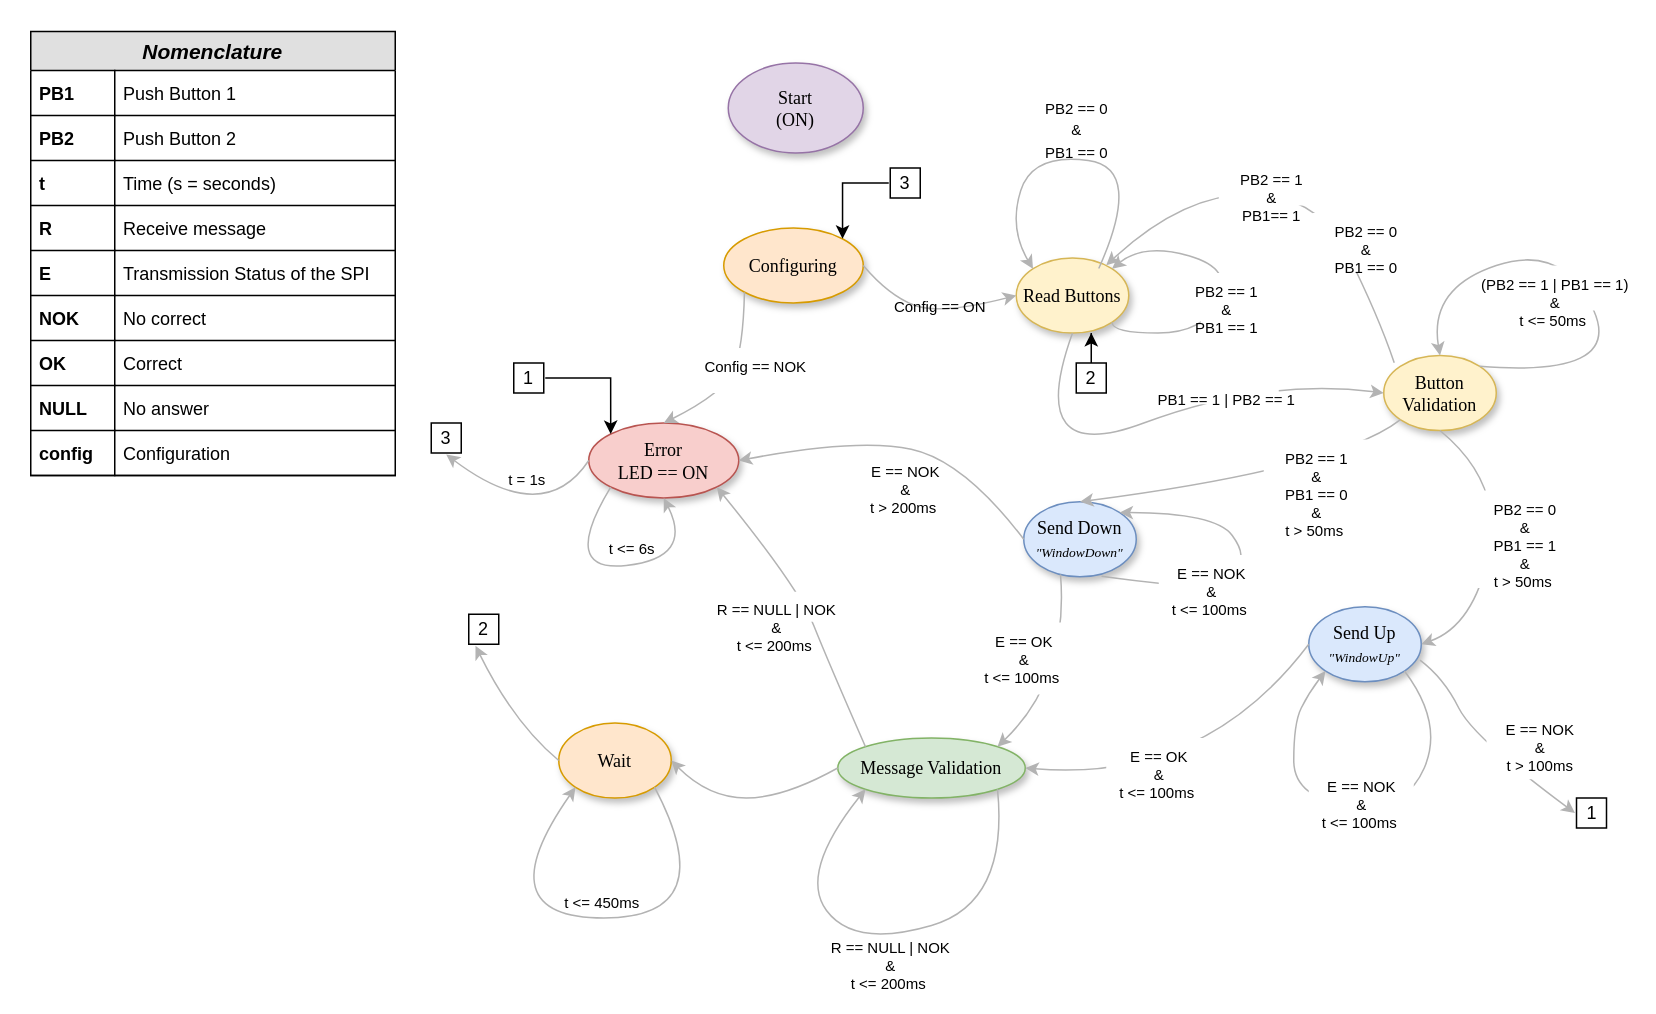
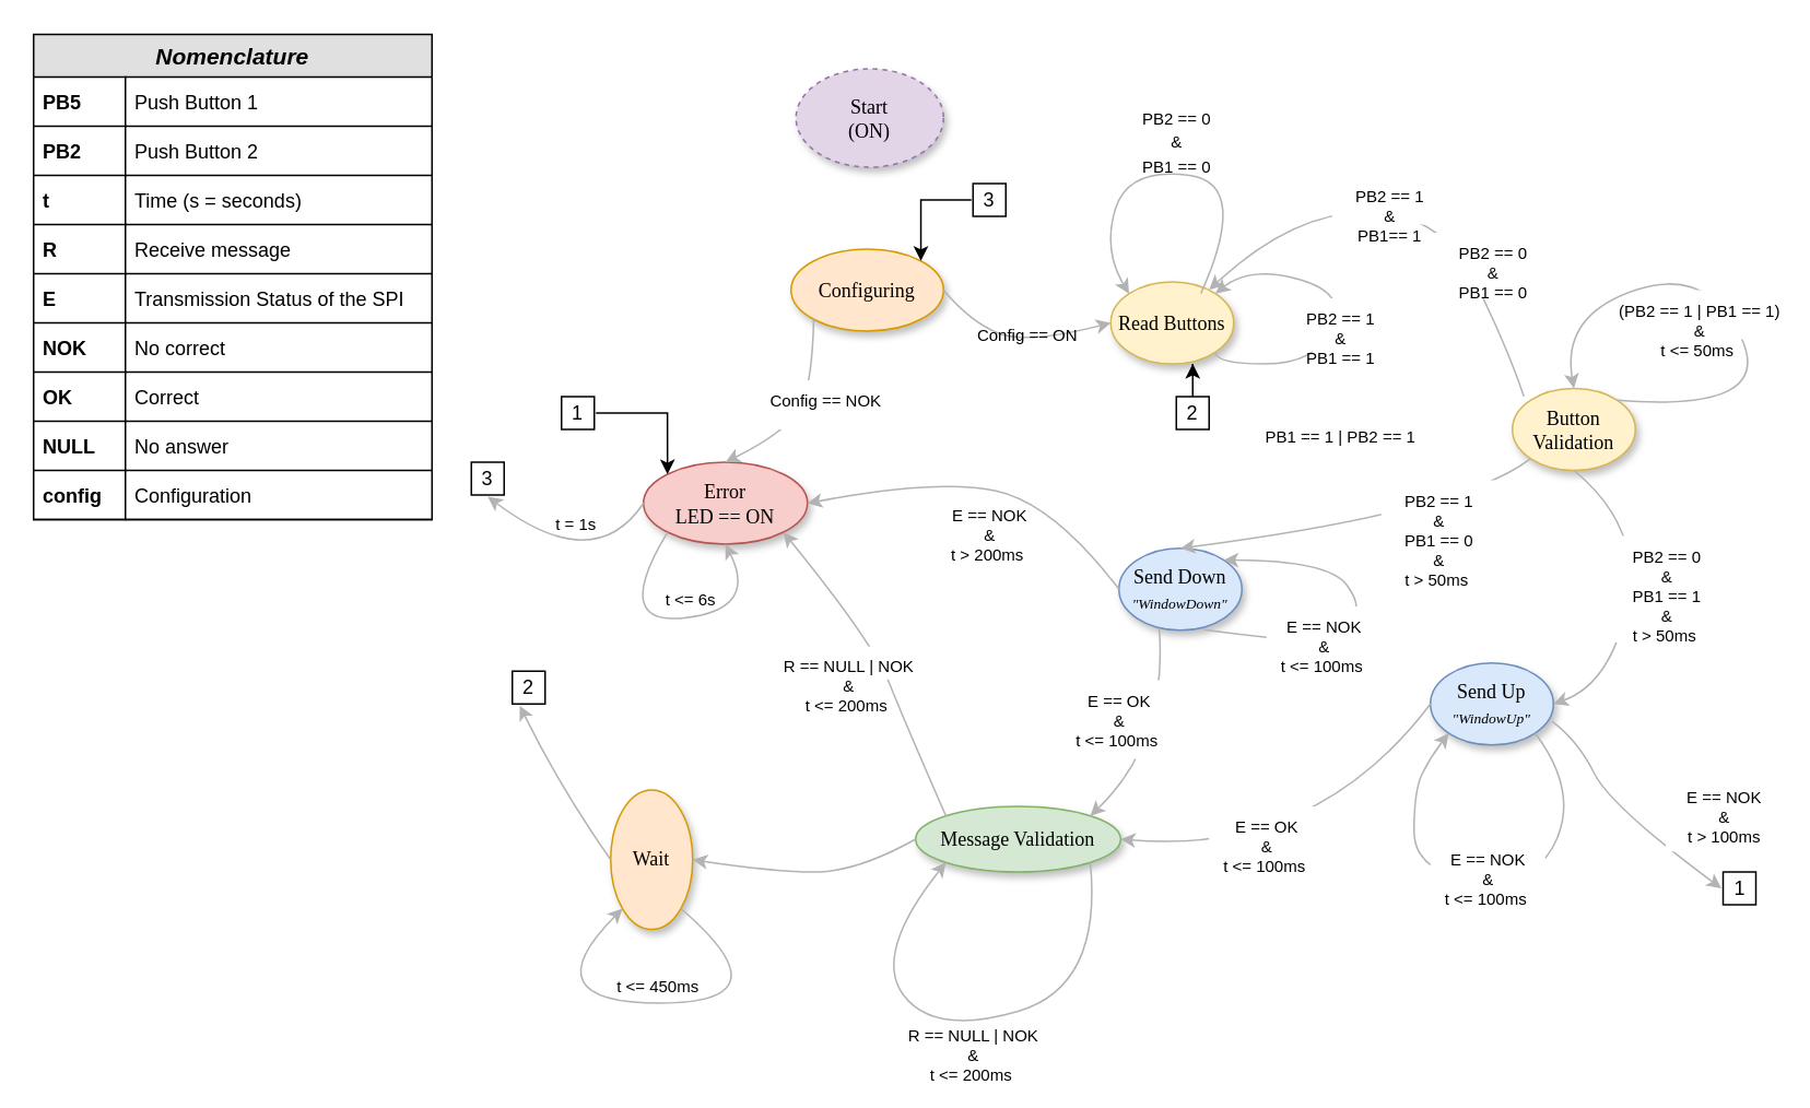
- <mxCell id="65" value="PB1" style="shape=partialRectangle;fontStyle=1;top=0;left=0;bottom=0;fillColor=none;align=left;verticalAlign=middle;spacingLeft=4;spacingRight=4;overflow=hidden;rotatable=0;points=[];portConstraint=eastwest;part=1;fontSize=12;" parent="64" vertex="1" connectable="0"><mxGeometry width="56" height="30" as="geometry" /></mxCell>
+ <mxCell id="65" value="PB5" style="shape=partialRectangle;fontStyle=1;top=0;left=0;bottom=0;fillColor=none;align=left;verticalAlign=middle;spacingLeft=4;spacingRight=4;overflow=hidden;rotatable=0;points=[];portConstraint=eastwest;part=1;fontSize=12;" parent="64" vertex="1" connectable="0"><mxGeometry width="56" height="30" as="geometry" /></mxCell>
- <mxCell id="2" value="Start&lt;br&gt;(ON)" style="ellipse;whiteSpace=wrap;html=1;rounded=0;shadow=1;comic=0;labelBackgroundColor=none;strokeWidth=1;fontFamily=Verdana;fontSize=12;align=center;perimeterSpacing=1;fillColor=#e1d5e7;strokeColor=#9673a6;" parent="1" vertex="1"><mxGeometry x="485" y="41.5" width="90" height="60" as="geometry" /></mxCell>
+ <mxCell id="2" value="Start&lt;br&gt;(ON)" style="ellipse;whiteSpace=wrap;html=1;rounded=0;shadow=1;comic=0;labelBackgroundColor=none;strokeWidth=1;fontFamily=Verdana;fontSize=12;align=center;perimeterSpacing=1;fillColor=#e1d5e7;strokeColor=#9673a6;dashed=1;" parent="1" vertex="1"><mxGeometry x="485" y="41.5" width="90" height="60" as="geometry" /></mxCell>
- <mxCell id="58" value="" style="curved=1;endArrow=classic;html=1;strokeColor=#B3B3B3;fontSize=10;fontColor=#000000;entryX=0;entryY=0.5;entryDx=0;entryDy=0;exitX=0.5;exitY=1;exitDx=0;exitDy=0;" parent="1" source="7" target="9" edge="1"><mxGeometry width="50" height="50" relative="1" as="geometry"><mxPoint x="292" y="691.5" as="sourcePoint" /><mxPoint x="342" y="641.5" as="targetPoint" /><Array as="points"><mxPoint x="682" y="311.5" /><mxPoint x="842" y="251.5" /></Array></mxGeometry></mxCell>
- <mxCell id="30" value="E == NOK&lt;br&gt;&amp;amp;&lt;br&gt;t &amp;gt; 100ms" style="text;html=1;fontSize=10;align=center;fillColor=#ffffff;" parent="1" vertex="1"><mxGeometry x="990.5" y="474" width="70" height="45" as="geometry" /></mxCell>
+ <mxCell id="30" value="E == NOK&lt;br&gt;&amp;amp;&lt;br&gt;t &amp;gt; 100ms" style="text;html=1;fontSize=10;align=center;fillColor=#ffffff;" parent="1" vertex="1"><mxGeometry x="1015.5" y="474" width="70" height="45" as="geometry" /></mxCell>
- <mxCell id="40" value="Wait" style="ellipse;whiteSpace=wrap;html=1;rounded=0;shadow=1;comic=0;labelBackgroundColor=none;strokeWidth=1;fontFamily=Verdana;fontSize=12;align=center;fillColor=#ffe6cc;strokeColor=#d79b00;" parent="1" vertex="1"><mxGeometry x="372" y="481.5" width="75" height="50" as="geometry" /></mxCell>
+ <mxCell id="40" value="Wait" style="ellipse;whiteSpace=wrap;html=1;rounded=0;shadow=1;comic=0;labelBackgroundColor=none;strokeWidth=1;fontFamily=Verdana;fontSize=12;align=center;fillColor=#ffe6cc;strokeColor=#d79b00;" parent="1" vertex="1"><mxGeometry x="372" y="481.5" width="50" height="85" as="geometry" /></mxCell>
